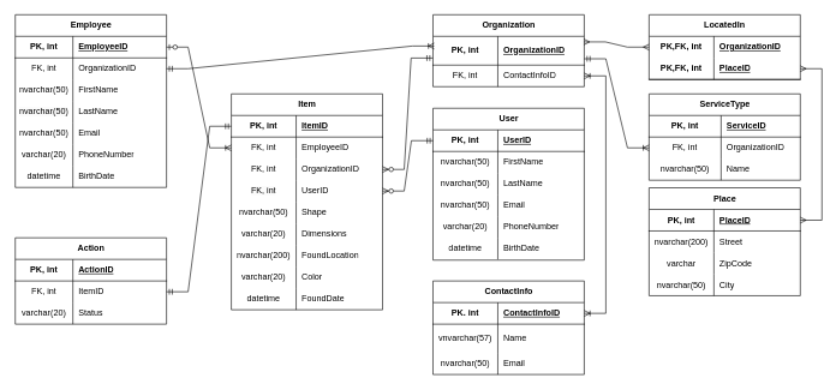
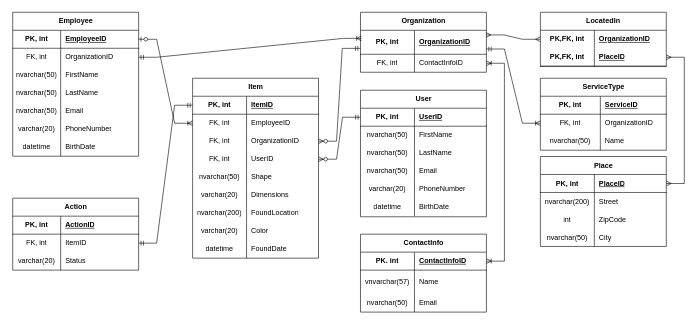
- <mxCell id="131" value="varchar" style="shape=partialRectangle;connectable=0;fillColor=none;top=0;left=0;bottom=0;right=0;editable=1;overflow=hidden;whiteSpace=wrap;html=1;" parent="130" vertex="1"><mxGeometry width="90" height="30" as="geometry"><mxRectangle width="90" height="30" as="alternateBounds" /></mxGeometry></mxCell>
+ <mxCell id="131" value="int" style="shape=partialRectangle;connectable=0;fillColor=none;top=0;left=0;bottom=0;right=0;editable=1;overflow=hidden;whiteSpace=wrap;html=1;" parent="130" vertex="1"><mxGeometry width="90" height="30" as="geometry"><mxRectangle width="90" height="30" as="alternateBounds" /></mxGeometry></mxCell>
